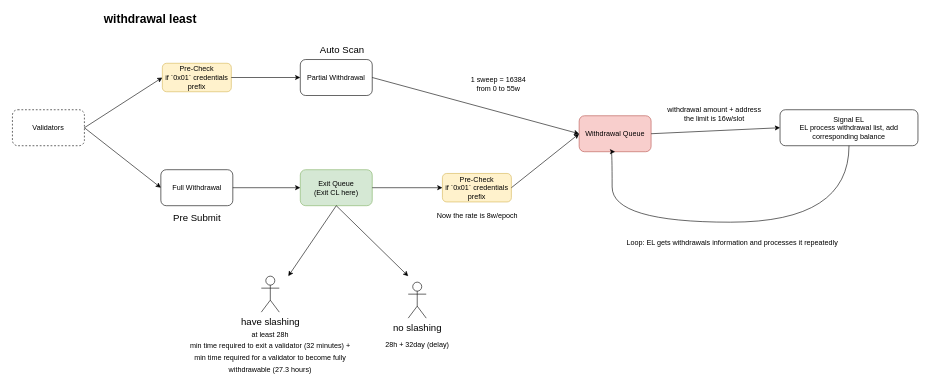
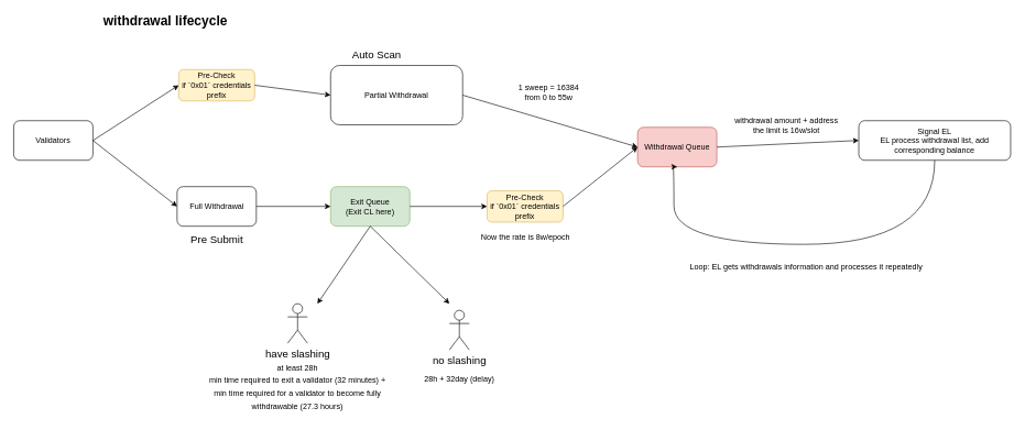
- <mxCell id="4" value="&lt;font style=&quot;font-size: 20px;&quot;&gt;&lt;b&gt;withdrawal least&lt;/b&gt;&lt;/font&gt;" style="text;html=1;strokeColor=none;fillColor=none;align=center;verticalAlign=middle;whiteSpace=wrap;rounded=0;" parent="1" vertex="1"><mxGeometry x="90" y="20" width="320" height="20" as="geometry" /></mxCell>
+ <mxCell id="4" value="&lt;font style=&quot;font-size: 20px;&quot;&gt;&lt;b&gt;withdrawal lifecycle&lt;/b&gt;&lt;/font&gt;" style="text;html=1;strokeColor=none;fillColor=none;align=center;verticalAlign=middle;whiteSpace=wrap;rounded=0;" parent="1" vertex="1"><mxGeometry x="90" y="20" width="320" height="20" as="geometry" /></mxCell>
- <mxCell id="3" value="Partial Withdrawal" style="rounded=1;whiteSpace=wrap;html=1;" parent="1" vertex="1"><mxGeometry x="500" y="98.75" width="120" height="60" as="geometry" /></mxCell>
+ <mxCell id="3" value="Partial Withdrawal" style="rounded=1;whiteSpace=wrap;html=1;" parent="1" vertex="1"><mxGeometry x="500" y="98.75" width="200" height="90" as="geometry" /></mxCell>
- <mxCell id="2" value="Validators" style="rounded=1;whiteSpace=wrap;html=1;dashed=1;" parent="1" vertex="1"><mxGeometry x="20" y="182.5" width="120" height="60" as="geometry" /></mxCell>
+ <mxCell id="2" value="Validators" style="rounded=1;whiteSpace=wrap;html=1;" parent="1" vertex="1"><mxGeometry x="20" y="182.5" width="120" height="60" as="geometry" /></mxCell>
